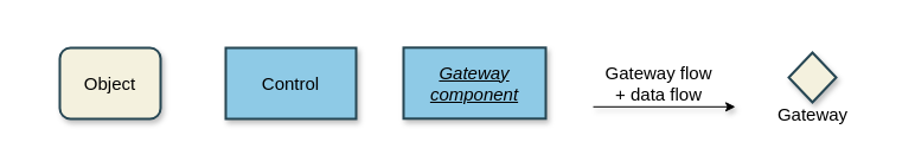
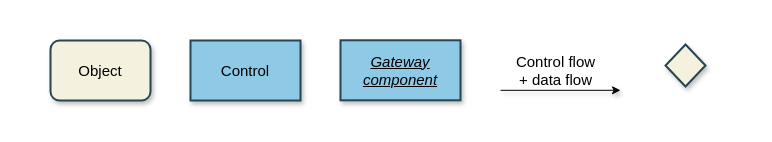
- <mxCell id="4" value="Object" style="rounded=1;whiteSpace=wrap;html=1;sketch=0;fillColor=#f4f1de;fontSize=15;shadow=1;strokeColor=#264653;strokeWidth=2;" parent="1" vertex="1"><mxGeometry x="50" y="40" width="85" height="60" as="geometry" /></mxCell>
+ <mxCell id="4" value="Object" style="rounded=1;whiteSpace=wrap;html=1;sketch=0;fillColor=#f4f1de;fontSize=15;shadow=1;strokeColor=#264653;strokeWidth=2;" parent="1" vertex="1"><mxGeometry x="50" y="40" width="100" height="60" as="geometry" /></mxCell>
- <mxCell id="7" value="Gateway flow&lt;br&gt;+ data flow" style="text;html=1;align=center;verticalAlign=middle;resizable=0;points=[];autosize=1;strokeColor=none;fontSize=15;shadow=1;" parent="1" vertex="1"><mxGeometry x="510" y="49.8" width="90" height="40" as="geometry" /></mxCell>
+ <mxCell id="7" value="Control flow&lt;br&gt;+ data flow" style="text;html=1;align=center;verticalAlign=middle;resizable=0;points=[];autosize=1;strokeColor=none;fontSize=15;shadow=1;" parent="1" vertex="1"><mxGeometry x="510" y="49.8" width="90" height="40" as="geometry" /></mxCell>
- <mxCell id="9" value="Gateway" style="text;html=1;align=center;verticalAlign=middle;resizable=0;points=[];autosize=1;strokeColor=none;fontSize=15;shadow=1;" parent="1" vertex="1"><mxGeometry x="650" y="86" width="70" height="20" as="geometry" /></mxCell>
